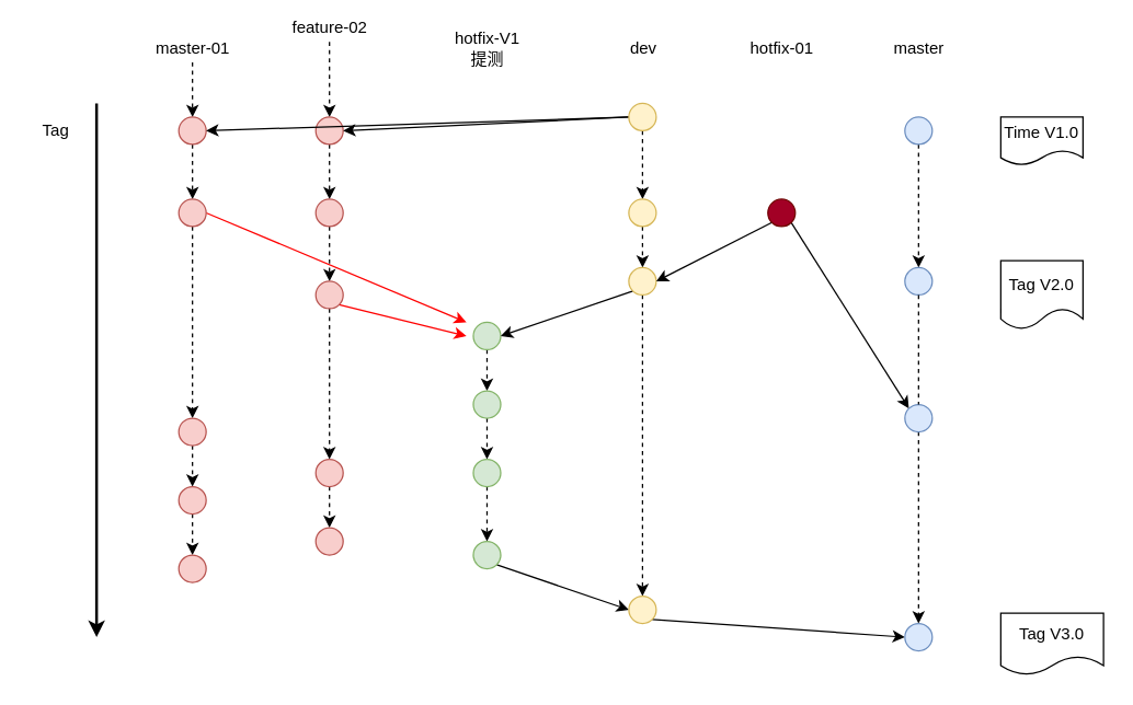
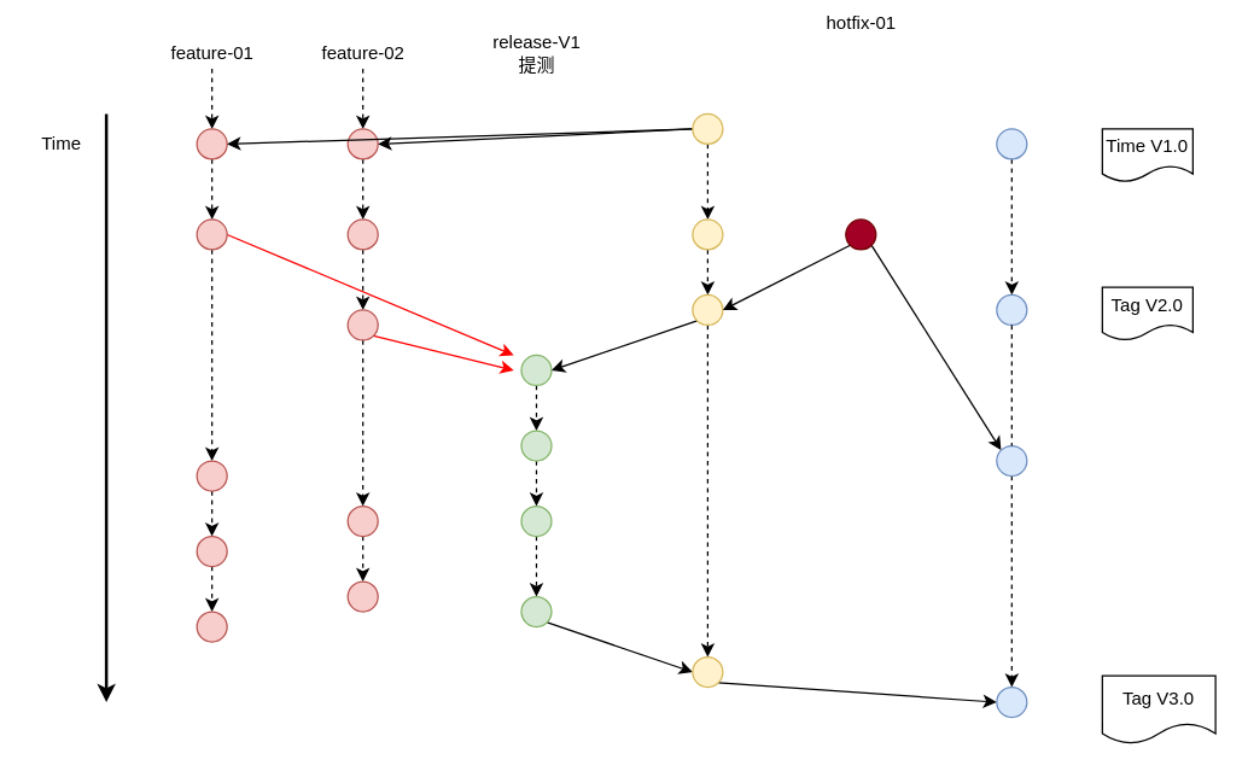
- <mxCell id="5" value="feature-02" style="text;html=1;align=center;verticalAlign=middle;resizable=0;points=[];autosize=1;strokeColor=none;fillColor=none;" parent="1" vertex="1"><mxGeometry x="205" y="10" width="70" height="20" as="geometry" /></mxCell>
+ <mxCell id="5" value="feature-02" style="text;html=1;align=center;verticalAlign=middle;resizable=0;points=[];autosize=1;strokeColor=none;fillColor=none;" parent="1" vertex="1"><mxGeometry x="205" y="25" width="70" height="20" as="geometry" /></mxCell>
- <mxCell id="3" value="master-01" style="text;html=1;align=center;verticalAlign=middle;resizable=0;points=[];autosize=1;strokeColor=none;fillColor=none;" parent="1" vertex="1"><mxGeometry x="105" y="25" width="70" height="20" as="geometry" /></mxCell>
+ <mxCell id="3" value="feature-01" style="text;html=1;align=center;verticalAlign=middle;resizable=0;points=[];autosize=1;strokeColor=none;fillColor=none;" parent="1" vertex="1"><mxGeometry x="105" y="25" width="70" height="20" as="geometry" /></mxCell>
- <mxCell id="6" value="hotfix-V1&lt;br&gt;提测" style="text;html=1;align=center;verticalAlign=middle;resizable=0;points=[];autosize=1;strokeColor=none;fillColor=none;" parent="1" vertex="1"><mxGeometry x="320" y="20" width="70" height="30" as="geometry" /></mxCell>
+ <mxCell id="6" value="release-V1&lt;br&gt;提测" style="text;html=1;align=center;verticalAlign=middle;resizable=0;points=[];autosize=1;strokeColor=none;fillColor=none;" parent="1" vertex="1"><mxGeometry x="320" y="20" width="70" height="30" as="geometry" /></mxCell>
- <mxCell id="7" value="dev" style="text;html=1;align=center;verticalAlign=middle;resizable=0;points=[];autosize=1;strokeColor=none;fillColor=none;" parent="1" vertex="1"><mxGeometry x="448.5" y="25" width="40" height="20" as="geometry" /></mxCell>
- <mxCell id="8" value="hotfix-01" style="text;html=1;align=center;verticalAlign=middle;resizable=0;points=[];autosize=1;strokeColor=none;fillColor=none;" parent="1" vertex="1"><mxGeometry x="540" y="25" width="60" height="20" as="geometry" /></mxCell>
+ <mxCell id="8" value="hotfix-01" style="text;html=1;align=center;verticalAlign=middle;resizable=0;points=[];autosize=1;strokeColor=none;fillColor=none;" parent="1" vertex="1"><mxGeometry x="540" y="5" width="60" height="20" as="geometry" /></mxCell>
- <mxCell id="9" value="master" style="text;html=1;align=center;verticalAlign=middle;resizable=0;points=[];autosize=1;strokeColor=none;fillColor=none;" parent="1" vertex="1"><mxGeometry x="645" y="25" width="50" height="20" as="geometry" /></mxCell>
- <mxCell id="58" value="Tag" style="text;html=1;align=center;verticalAlign=middle;resizable=0;points=[];autosize=1;strokeColor=none;fillColor=none;" parent="1" vertex="1"><mxGeometry y="85" width="40" height="20" as="geometry" x="20" /></mxCell>
+ <mxCell id="58" value="Time" style="text;html=1;align=center;verticalAlign=middle;resizable=0;points=[];autosize=1;strokeColor=none;fillColor=none;" parent="1" vertex="1"><mxGeometry y="85" width="40" height="20" as="geometry" x="20" /></mxCell>
- <mxCell id="55" value="Tag V2.0" style="shape=document;whiteSpace=wrap;html=1;boundedLbl=1;" parent="1" vertex="1"><mxGeometry x="730" y="190" width="60" height="50" as="geometry" /></mxCell>
+ <mxCell id="55" value="Tag V2.0" style="shape=document;whiteSpace=wrap;html=1;boundedLbl=1;" parent="1" vertex="1"><mxGeometry x="730" y="190" width="60" height="35" as="geometry" /></mxCell>
